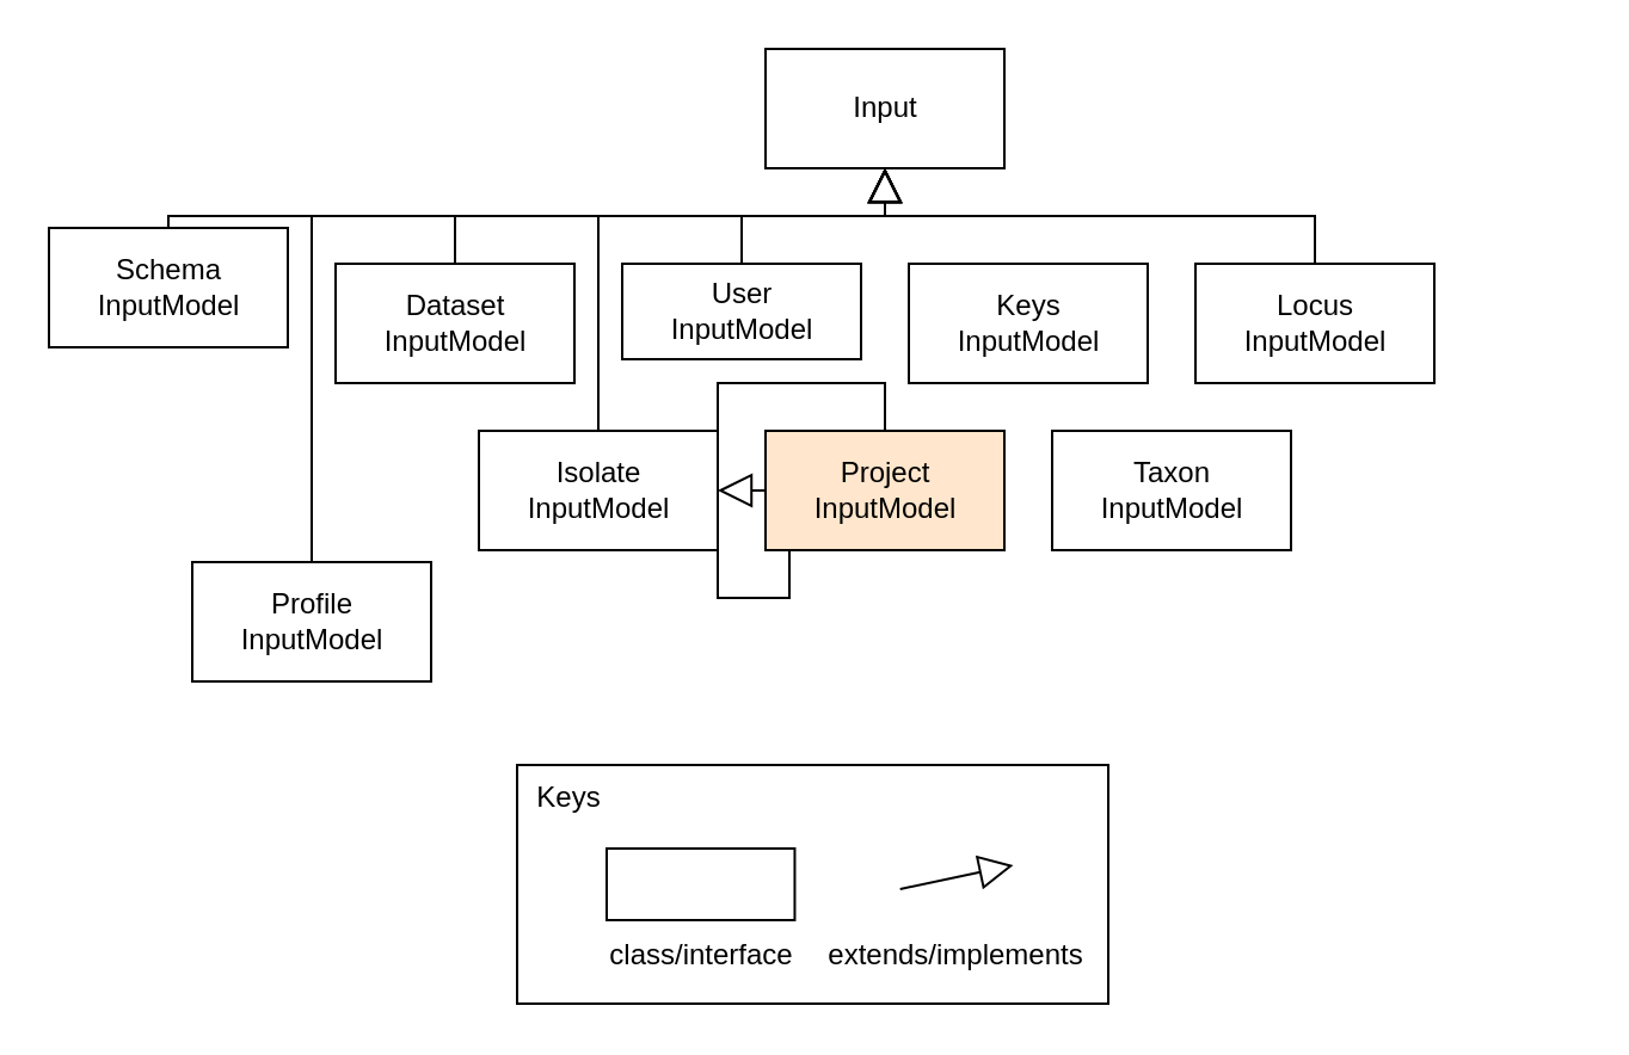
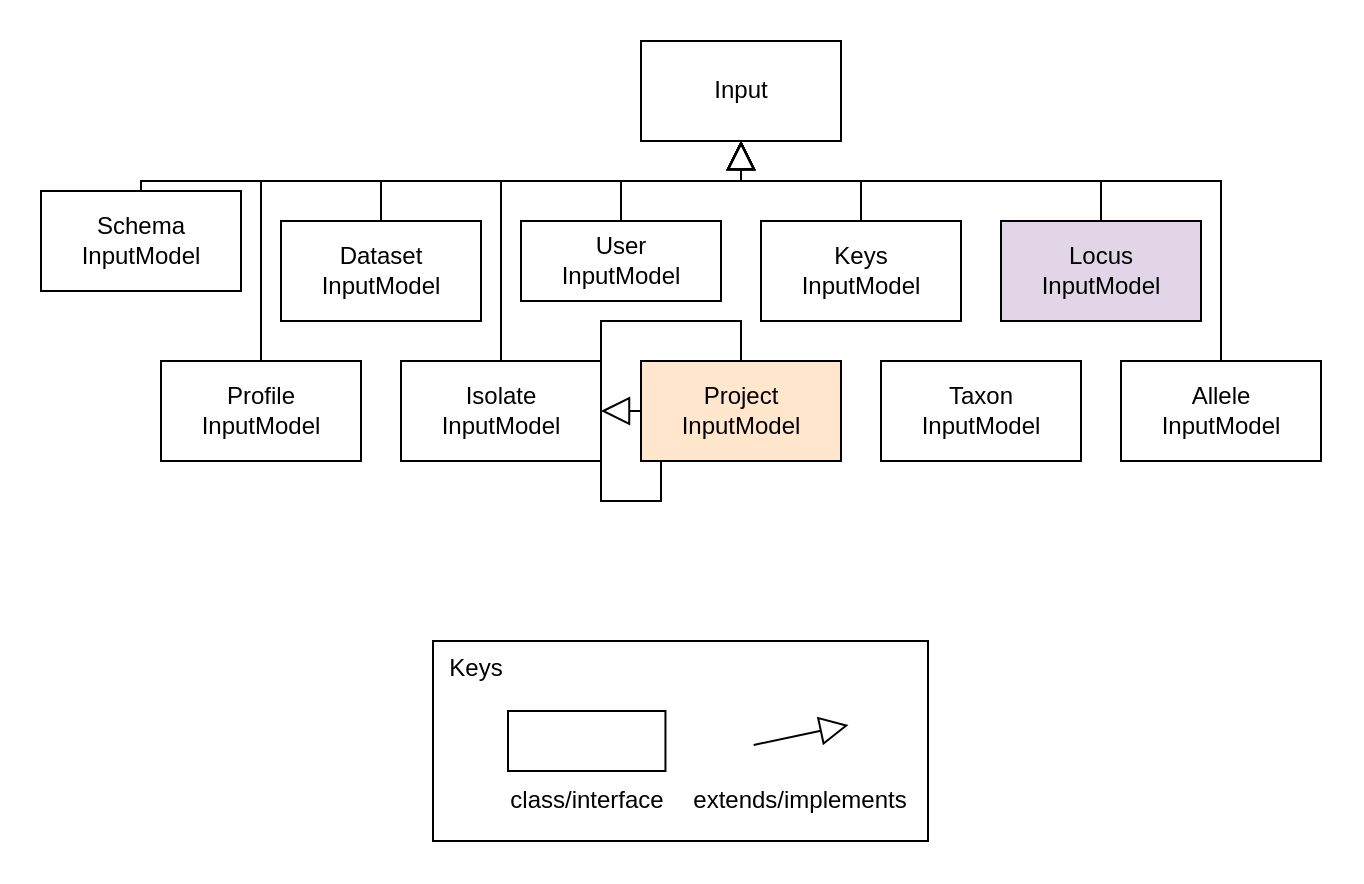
+ <mxCell id="20" style="edgeStyle=orthogonalEdgeStyle;rounded=0;orthogonalLoop=1;jettySize=auto;html=1;exitX=0.5;exitY=0;exitDx=0;exitDy=0;endArrow=block;endFill=0;endSize=12;entryX=0.5;entryY=1;entryDx=0;entryDy=0;" parent="1" source="21" target="2" edge="1"><mxGeometry relative="1" as="geometry"><mxPoint x="410" y="80" as="targetPoint" /></mxGeometry></mxCell>
+ <mxCell id="16" style="edgeStyle=orthogonalEdgeStyle;rounded=0;orthogonalLoop=1;jettySize=auto;html=1;exitX=0.5;exitY=0;exitDx=0;exitDy=0;entryX=0.5;entryY=1;entryDx=0;entryDy=0;endArrow=block;endFill=0;endSize=12;" parent="1" source="17" target="2" edge="1"><mxGeometry relative="1" as="geometry"><Array as="points"><mxPoint x="610" y="90" /><mxPoint x="370" y="90" /></Array></mxGeometry></mxCell>
- <mxCell id="9" value="Locus&lt;br&gt;InputModel" style="html=1;" parent="1" vertex="1"><mxGeometry x="500" y="110" width="100" height="50" as="geometry" /></mxCell>
+ <mxCell id="9" value="Locus&lt;br&gt;InputModel" style="html=1;fillColor=#e1d5e7;" parent="1" vertex="1"><mxGeometry x="500" y="110" width="100" height="50" as="geometry" /></mxCell>
+ <mxCell id="17" value="Allele&lt;br&gt;InputModel" style="html=1;" parent="1" vertex="1"><mxGeometry x="560" y="180" width="100" height="50" as="geometry" /></mxCell>
- <mxCell id="11" value="Profile&lt;br&gt;InputModel" style="html=1;" parent="1" vertex="1"><mxGeometry x="80" y="235" width="100" height="50" as="geometry" /></mxCell>
+ <mxCell id="11" value="Profile&lt;br&gt;InputModel" style="html=1;" parent="1" vertex="1"><mxGeometry x="80" y="180" width="100" height="50" as="geometry" /></mxCell>
